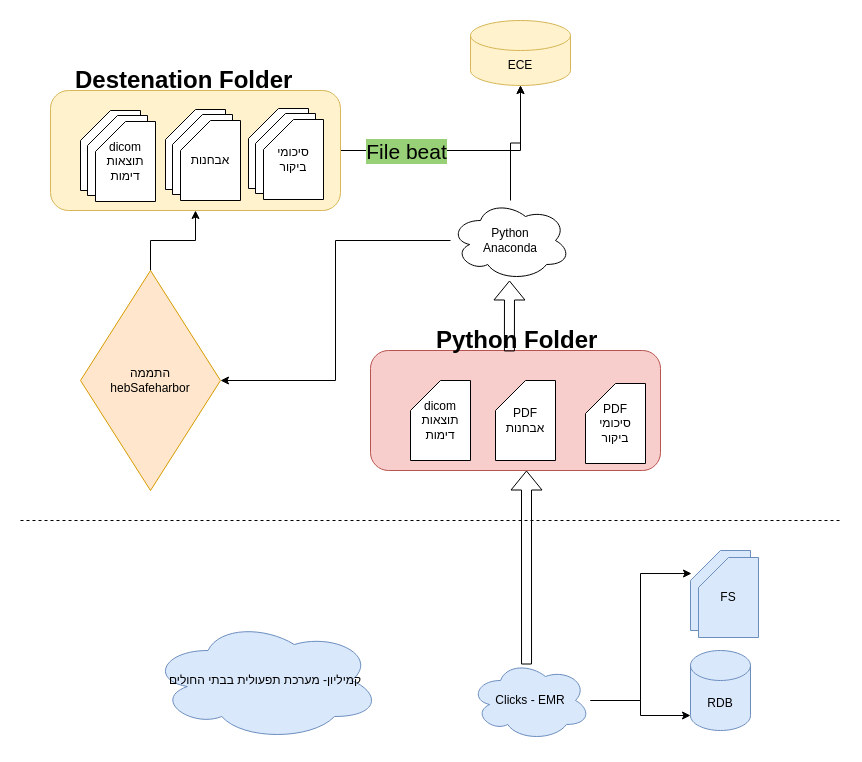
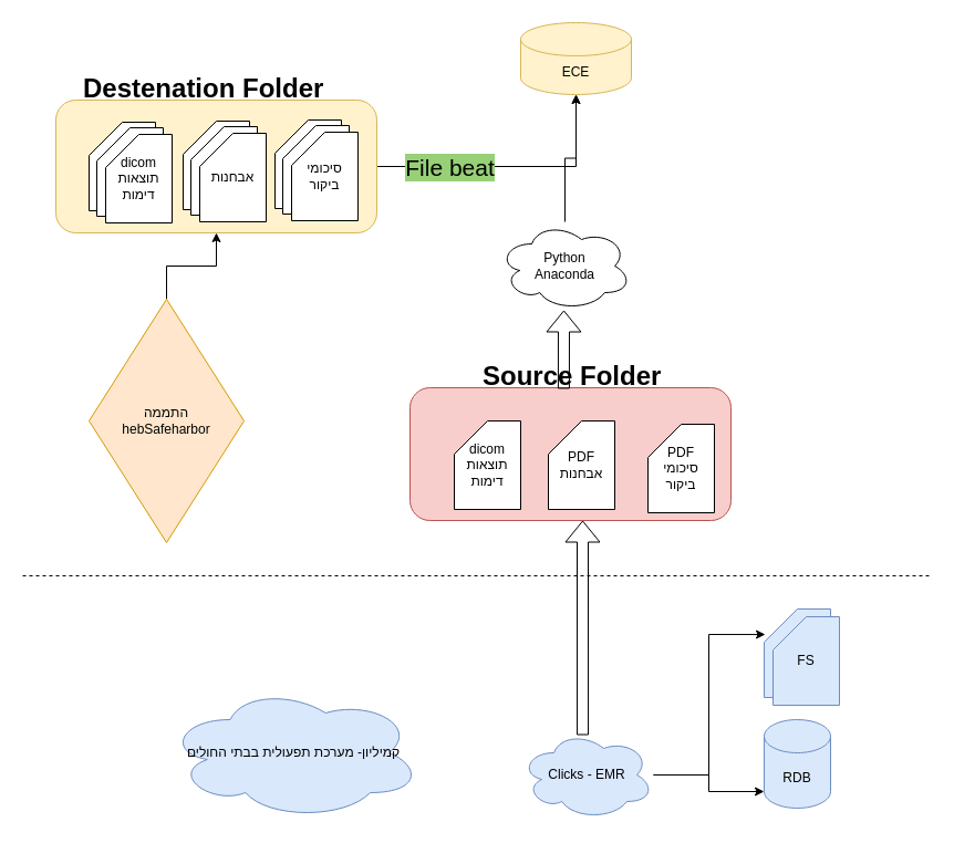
- <mxCell id="17" style="edgeStyle=orthogonalEdgeStyle;rounded=0;orthogonalLoop=1;jettySize=auto;html=1;" parent="1" source="18" target="21" edge="1"><mxGeometry relative="1" as="geometry" /></mxCell>
- <mxCell id="26" value="&lt;h1&gt;Python Folder&lt;/h1&gt;" style="text;html=1;strokeColor=none;fillColor=none;spacing=5;spacingTop=-20;whiteSpace=wrap;overflow=hidden;rounded=0;" parent="1" vertex="1"><mxGeometry x="430.5" y="320" width="199" height="40" as="geometry" /></mxCell>
+ <mxCell id="26" value="&lt;h1&gt;Source Folder&lt;/h1&gt;" style="text;html=1;strokeColor=none;fillColor=none;spacing=5;spacingTop=-20;whiteSpace=wrap;overflow=hidden;rounded=0;" parent="1" vertex="1"><mxGeometry x="430.5" y="320" width="199" height="40" as="geometry" /></mxCell>
